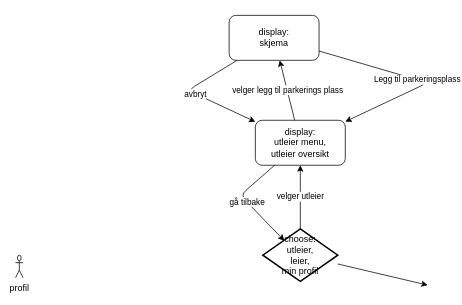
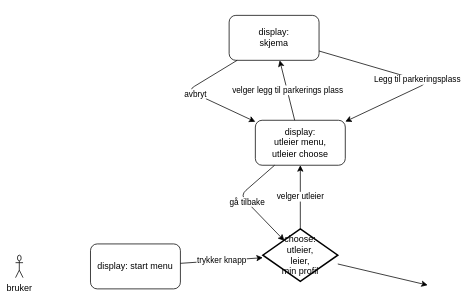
- <mxCell id="6" value="display:&lt;br&gt;utleier menu,&lt;br&gt;utleier oversikt&lt;br&gt;" style="rounded=1;whiteSpace=wrap;html=1;" parent="1" vertex="1"><mxGeometry x="340" y="160" width="120" height="60" as="geometry" /></mxCell>
+ <mxCell id="6" value="display:&lt;br&gt;utleier menu,&lt;br&gt;utleier choose&lt;br&gt;" style="rounded=1;whiteSpace=wrap;html=1;" parent="1" vertex="1"><mxGeometry x="340" y="160" width="120" height="60" as="geometry" /></mxCell>
+ <mxCell id="5" value="trykker knapp" style="endArrow=classic;html=1;" parent="1" source="2" target="4" edge="1"><mxGeometry width="50" height="50" relative="1" as="geometry"><mxPoint x="290" y="380" as="sourcePoint" /><mxPoint x="340" y="330" as="targetPoint" /></mxGeometry></mxCell>
+ <mxCell id="2" value="display: start menu" style="rounded=1;whiteSpace=wrap;html=1;" parent="1" vertex="1"><mxGeometry x="120" y="325" width="120" height="60" as="geometry" /></mxCell>
- <mxCell id="3" value="profil" style="shape=umlActor;verticalLabelPosition=bottom;verticalAlign=top;html=1;outlineConnect=0;" parent="1" vertex="1"><mxGeometry x="20" y="340" width="10" height="30" as="geometry" /></mxCell>
+ <mxCell id="3" value="bruker" style="shape=umlActor;verticalLabelPosition=bottom;verticalAlign=top;html=1;outlineConnect=0;" parent="1" vertex="1"><mxGeometry x="20" y="340" width="10" height="30" as="geometry" /></mxCell>
